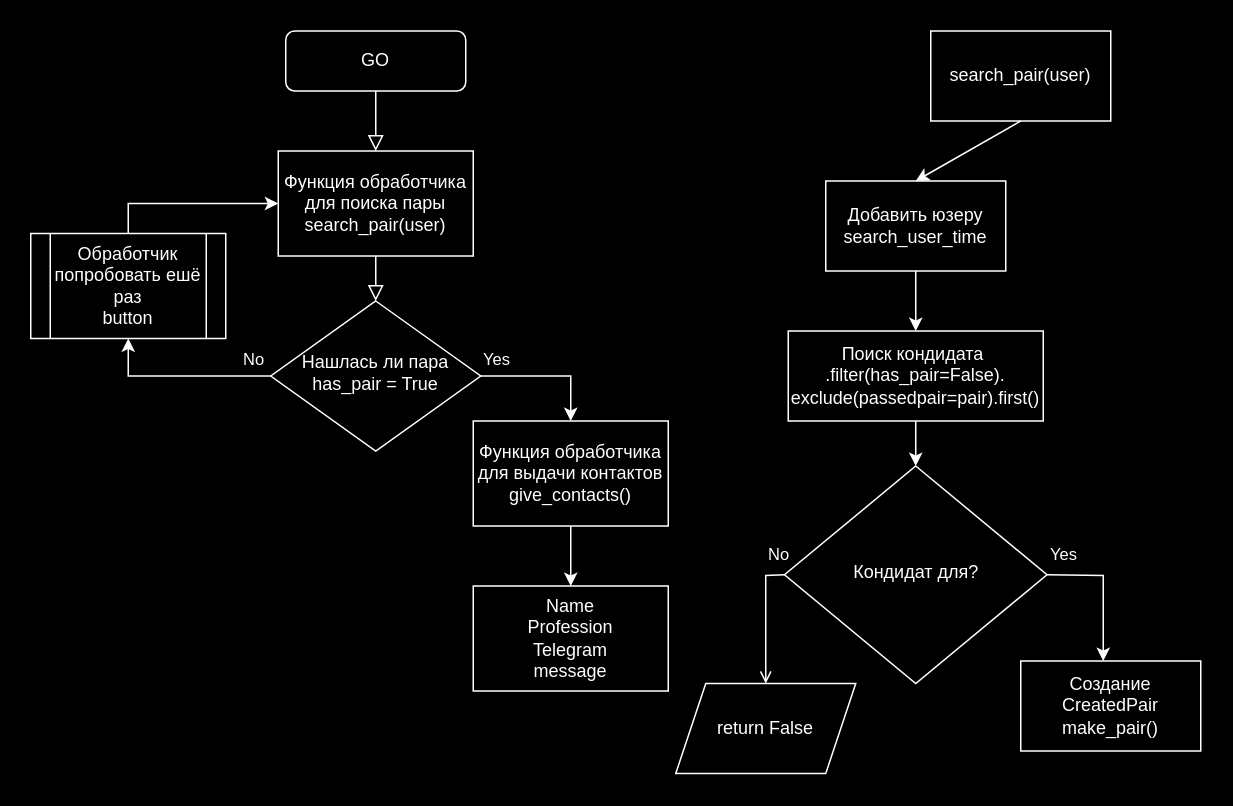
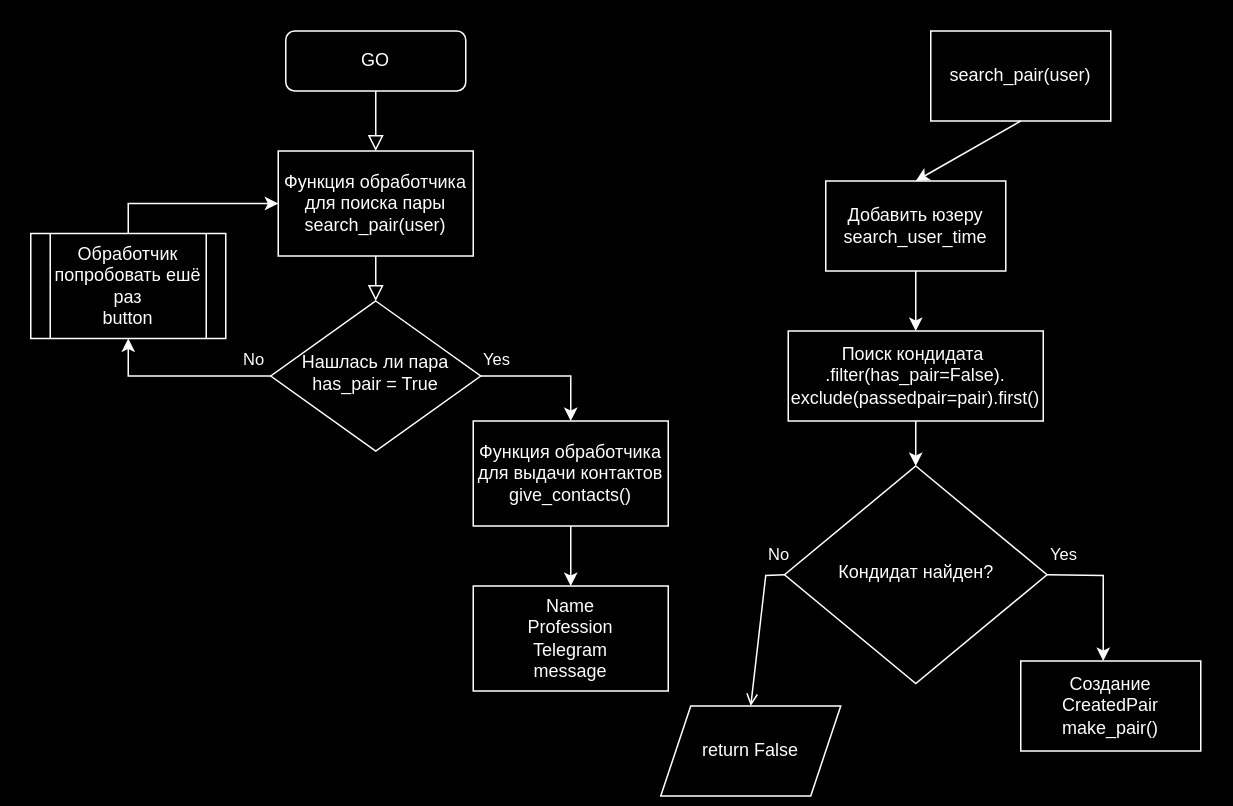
- <mxCell id="19" value="Кондидат для?" style="rhombus;whiteSpace=wrap;html=1;shadow=0;fontFamily=Helvetica;fontSize=12;align=center;strokeWidth=1;spacing=6;spacingTop=-4;fillColor=#000000;strokeColor=#FFFFFF;fontColor=#FFFFFF;" parent="1" vertex="1"><mxGeometry x="522.5" y="310" width="175" height="145" as="geometry" /></mxCell>
+ <mxCell id="19" value="Кондидат найден?" style="rhombus;whiteSpace=wrap;html=1;shadow=0;fontFamily=Helvetica;fontSize=12;align=center;strokeWidth=1;spacing=6;spacingTop=-4;fillColor=#000000;strokeColor=#FFFFFF;fontColor=#FFFFFF;" parent="1" vertex="1"><mxGeometry x="522.5" y="310" width="175" height="145" as="geometry" /></mxCell>
- <mxCell id="25" value="return False" style="shape=parallelogram;perimeter=parallelogramPerimeter;whiteSpace=wrap;html=1;fixedSize=1;fillColor=#000000;strokeColor=#FFFFFF;fontColor=#FFFFFF;" parent="1" vertex="1"><mxGeometry x="450" y="455" width="120" height="60" as="geometry" /></mxCell>
+ <mxCell id="25" value="return False" style="shape=parallelogram;perimeter=parallelogramPerimeter;whiteSpace=wrap;html=1;fixedSize=1;fillColor=#000000;strokeColor=#FFFFFF;fontColor=#FFFFFF;" parent="1" vertex="1"><mxGeometry x="440" y="470" width="120" height="60" as="geometry" /></mxCell>
